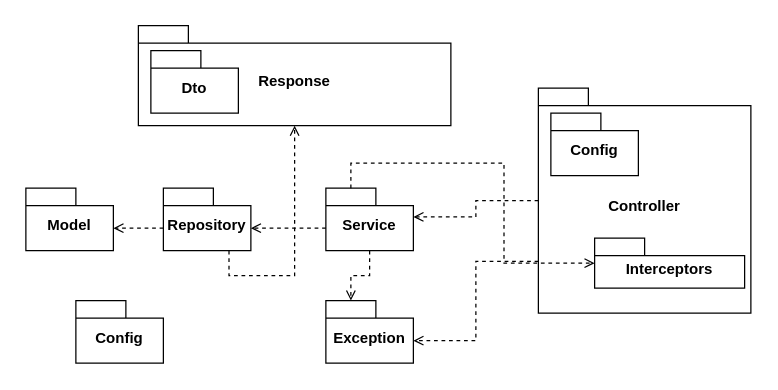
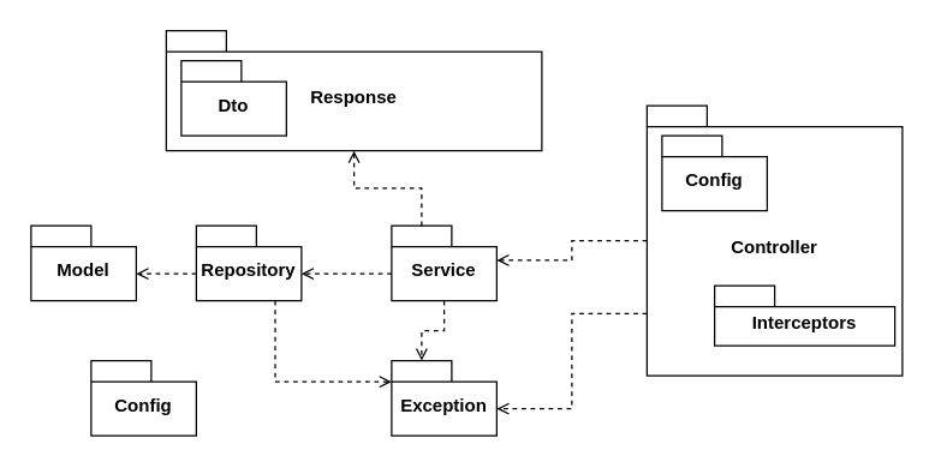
- <mxCell id="17" style="edgeStyle=orthogonalEdgeStyle;rounded=0;orthogonalLoop=1;jettySize=auto;html=1;exitX=0;exitY=0;exitDx=20;exitDy=0;exitPerimeter=0;dashed=1;endArrow=open;endFill=0;" edge="1" parent="1" source="5" target="9"><mxGeometry relative="1" as="geometry" /></mxCell>
+ <mxCell id="17" style="edgeStyle=orthogonalEdgeStyle;rounded=0;orthogonalLoop=1;jettySize=auto;html=1;exitX=0;exitY=0;exitDx=20;exitDy=0;exitPerimeter=0;entryX=0.5;entryY=1;entryDx=0;entryDy=0;entryPerimeter=0;dashed=1;endArrow=open;endFill=0;" edge="1" parent="1" source="5" target="15"><mxGeometry relative="1" as="geometry" /></mxCell>
- <mxCell id="18" style="edgeStyle=orthogonalEdgeStyle;rounded=0;orthogonalLoop=1;jettySize=auto;html=1;exitX=0.75;exitY=1;exitDx=0;exitDy=0;exitPerimeter=0;dashed=1;endArrow=open;endFill=0;" edge="1" parent="1" source="3" target="15"><mxGeometry relative="1" as="geometry" /></mxCell>
+ <mxCell id="18" style="edgeStyle=orthogonalEdgeStyle;rounded=0;orthogonalLoop=1;jettySize=auto;html=1;exitX=0.75;exitY=1;exitDx=0;exitDy=0;exitPerimeter=0;entryX=0;entryY=0;entryDx=0;entryDy=14;entryPerimeter=0;dashed=1;endArrow=open;endFill=0;" edge="1" parent="1" source="3" target="6"><mxGeometry relative="1" as="geometry" /></mxCell>
